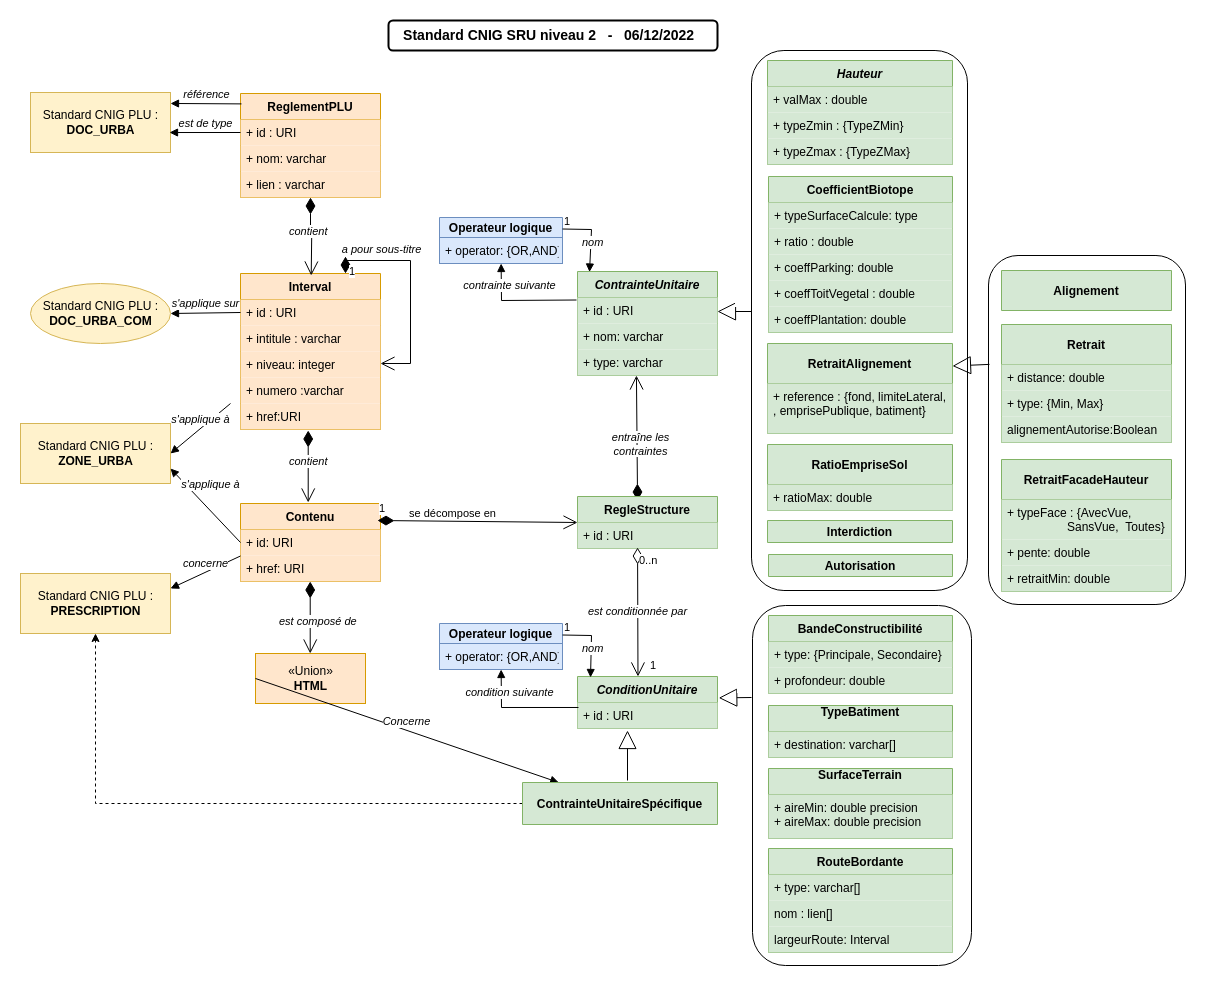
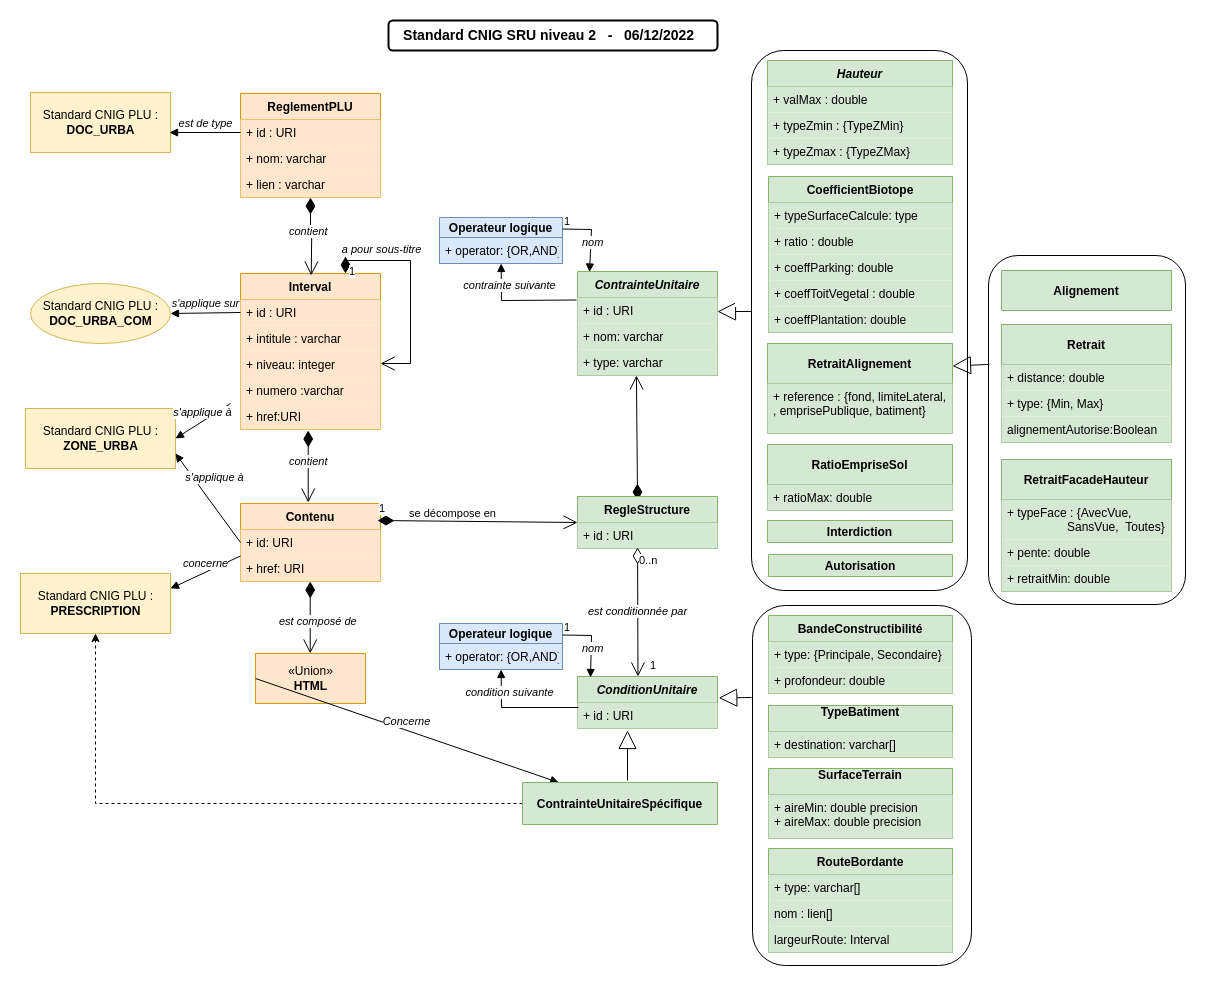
- <mxCell id="31" value="&lt;i&gt;référence&lt;/i&gt;" style="html=1;verticalAlign=bottom;endArrow=block;rounded=0;exitX=0.007;exitY=0.1;exitDx=0;exitDy=0;exitPerimeter=0;entryX=1;entryY=0.183;entryDx=0;entryDy=0;entryPerimeter=0;" parent="1" source="23" target="28" edge="1"><mxGeometry width="80" relative="1" as="geometry"><mxPoint x="240" y="120" as="sourcePoint" /><mxPoint x="170" y="115.5" as="targetPoint" /></mxGeometry></mxCell>
- <mxCell id="85" value="&lt;i style=&quot;font-size: 11px; background-color: rgb(255, 255, 255);&quot;&gt;entraîne les&lt;br style=&quot;font-size: 11px;&quot;&gt;contraintes&lt;/i&gt;" style="text;html=1;align=center;verticalAlign=middle;resizable=0;points=[];autosize=1;strokeColor=none;fillColor=none;rounded=0;fontSize=11;" parent="1" vertex="1"><mxGeometry x="600" y="424" width="80" height="40" as="geometry" /></mxCell>
- <mxCell id="33" value="&lt;div&gt;&lt;span style=&quot;background-color: initial;&quot;&gt;Standard CNIG PLU :&lt;/span&gt;&lt;/div&gt;&lt;b&gt;ZONE_URBA&lt;br&gt;&lt;/b&gt;" style="html=1;rounded=0;fillColor=#fff2cc;strokeColor=#d6b656;" parent="1" vertex="1"><mxGeometry x="20" y="423" width="150" height="60" as="geometry" /></mxCell>
+ <mxCell id="33" value="&lt;div&gt;&lt;span style=&quot;background-color: initial;&quot;&gt;Standard CNIG PLU :&lt;/span&gt;&lt;/div&gt;&lt;b&gt;ZONE_URBA&lt;br&gt;&lt;/b&gt;" style="html=1;rounded=0;fillColor=#fff2cc;strokeColor=#d6b656;" parent="1" vertex="1"><mxGeometry x="25" y="408" width="150" height="60" as="geometry" /></mxCell>
